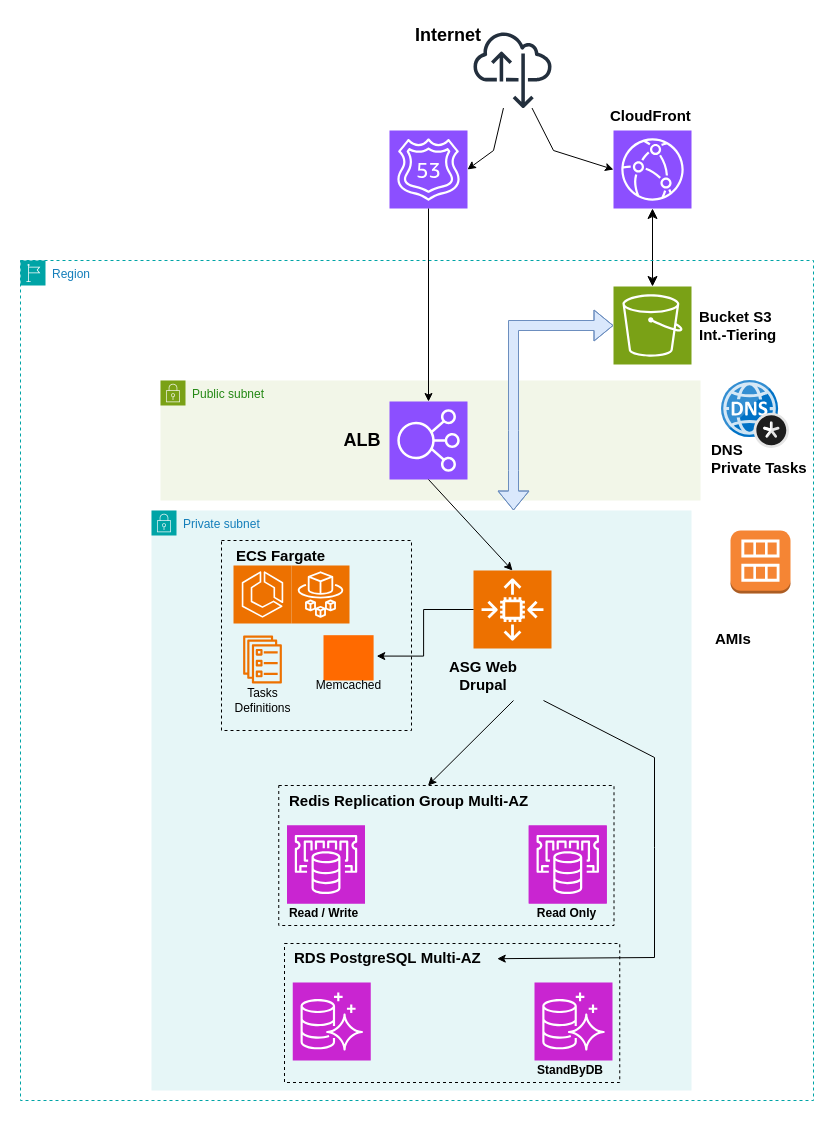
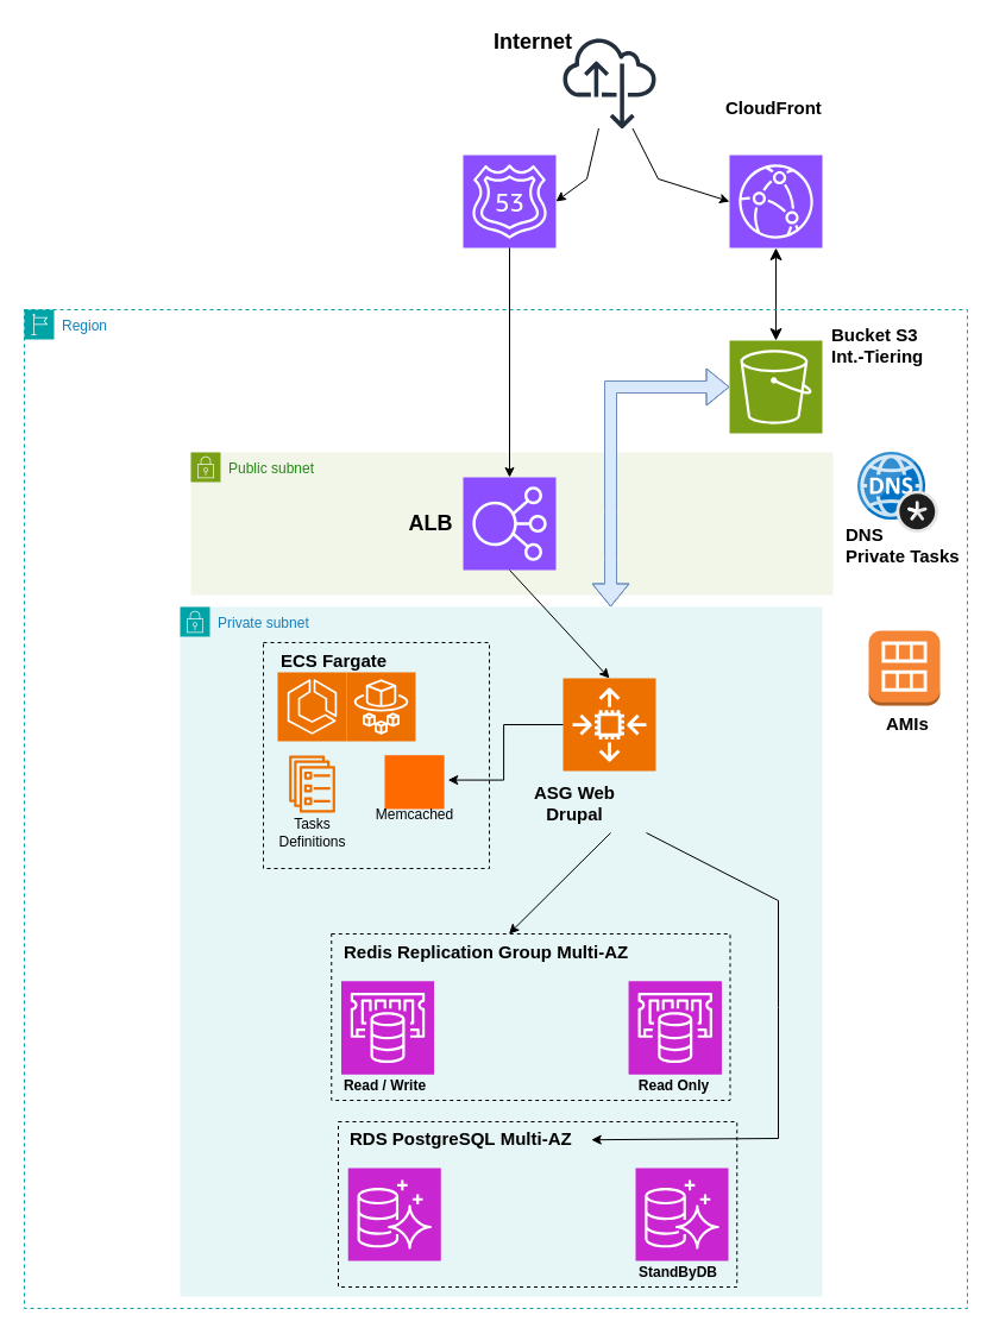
- <mxCell id="9" value="&lt;span style=&quot;font-size: 15px;&quot;&gt;&lt;b&gt;CloudFront&lt;/b&gt;&lt;/span&gt;" style="text;strokeColor=none;align=left;fillColor=none;html=1;verticalAlign=middle;whiteSpace=wrap;rounded=0;" vertex="1" parent="1"><mxGeometry x="608" y="100" width="90" height="30" as="geometry" /></mxCell>
+ <mxCell id="9" value="&lt;span style=&quot;font-size: 15px;&quot;&gt;&lt;b&gt;CloudFront&lt;/b&gt;&lt;/span&gt;" style="text;strokeColor=none;align=left;fillColor=none;html=1;verticalAlign=middle;whiteSpace=wrap;rounded=0;" vertex="1" parent="1"><mxGeometry x="608" y="75" width="90" height="30" as="geometry" /></mxCell>
- <mxCell id="15" value="&lt;b style=&quot;&quot;&gt;&lt;font style=&quot;font-size: 15px;&quot;&gt;Bucket S3&lt;/font&gt;&lt;/b&gt;&lt;div&gt;&lt;b style=&quot;background-color: transparent; color: light-dark(rgb(0, 0, 0), rgb(255, 255, 255));&quot;&gt;&lt;font style=&quot;font-size: 15px;&quot;&gt;Int.-Tiering&lt;/font&gt;&lt;/b&gt;&lt;/div&gt;" style="text;strokeColor=none;align=left;fillColor=none;html=1;verticalAlign=middle;whiteSpace=wrap;rounded=0;" vertex="1" parent="10"><mxGeometry x="677" y="50" width="84" height="30" as="geometry" /></mxCell>
+ <mxCell id="15" value="&lt;b style=&quot;&quot;&gt;&lt;font style=&quot;font-size: 15px;&quot;&gt;Bucket S3&lt;/font&gt;&lt;/b&gt;&lt;div&gt;&lt;b style=&quot;background-color: transparent; color: light-dark(rgb(0, 0, 0), rgb(255, 255, 255));&quot;&gt;&lt;font style=&quot;font-size: 15px;&quot;&gt;Int.-Tiering&lt;/font&gt;&lt;/b&gt;&lt;/div&gt;" style="text;strokeColor=none;align=left;fillColor=none;html=1;verticalAlign=middle;whiteSpace=wrap;rounded=0;" vertex="1" parent="10"><mxGeometry x="677" y="15" width="84" height="30" as="geometry" /></mxCell>
- <mxCell id="18" value="&lt;b&gt;&lt;font style=&quot;font-size: 15px;&quot;&gt;AMIs&lt;/font&gt;&lt;/b&gt;" style="text;whiteSpace=wrap;html=1;" vertex="1" parent="10"><mxGeometry x="693" y="363" width="60" height="30" as="geometry" /></mxCell>
+ <mxCell id="18" value="&lt;b&gt;&lt;font style=&quot;font-size: 15px;&quot;&gt;AMIs&lt;/font&gt;&lt;/b&gt;" style="text;whiteSpace=wrap;html=1;" vertex="1" parent="10"><mxGeometry x="723" y="333" width="60" height="30" as="geometry" /></mxCell>
